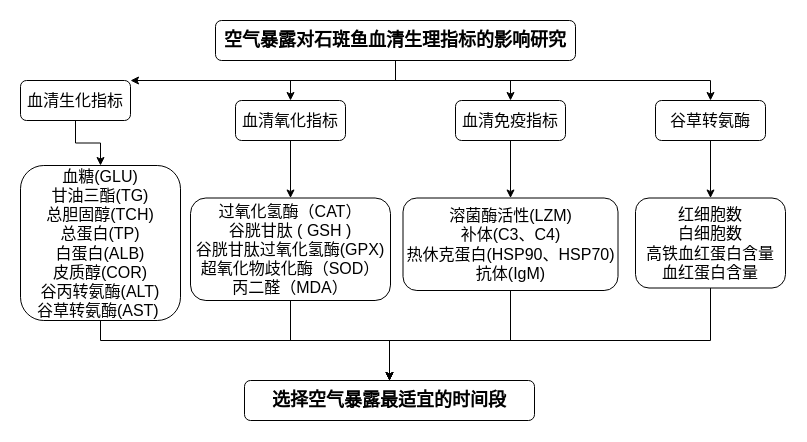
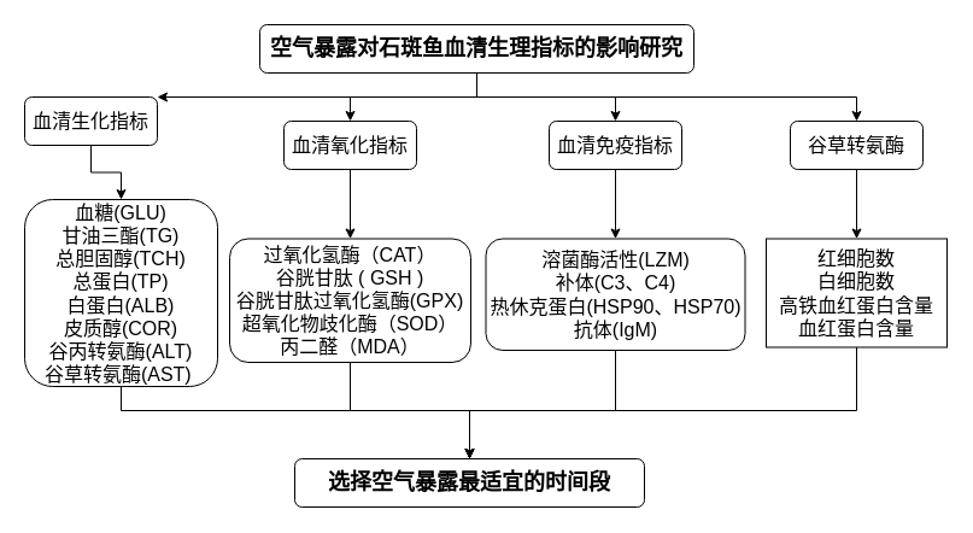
- <mxCell id="17" value="红细胞数&lt;br&gt;白细胞数&lt;br&gt;高铁血红蛋白含量&lt;br&gt;血红蛋白含量" style="rounded=1;whiteSpace=wrap;html=1;fontSize=16;" vertex="1" parent="1"><mxGeometry x="635" y="197.5" width="150" height="90" as="geometry" /></mxCell>
+ <mxCell id="17" value="红细胞数&lt;br&gt;白细胞数&lt;br&gt;高铁血红蛋白含量&lt;br&gt;血红蛋白含量" style="whiteSpace=wrap;html=1;fontSize=16;rounded=0;" vertex="1" parent="1"><mxGeometry x="635" y="197.5" width="150" height="90" as="geometry" /></mxCell>
